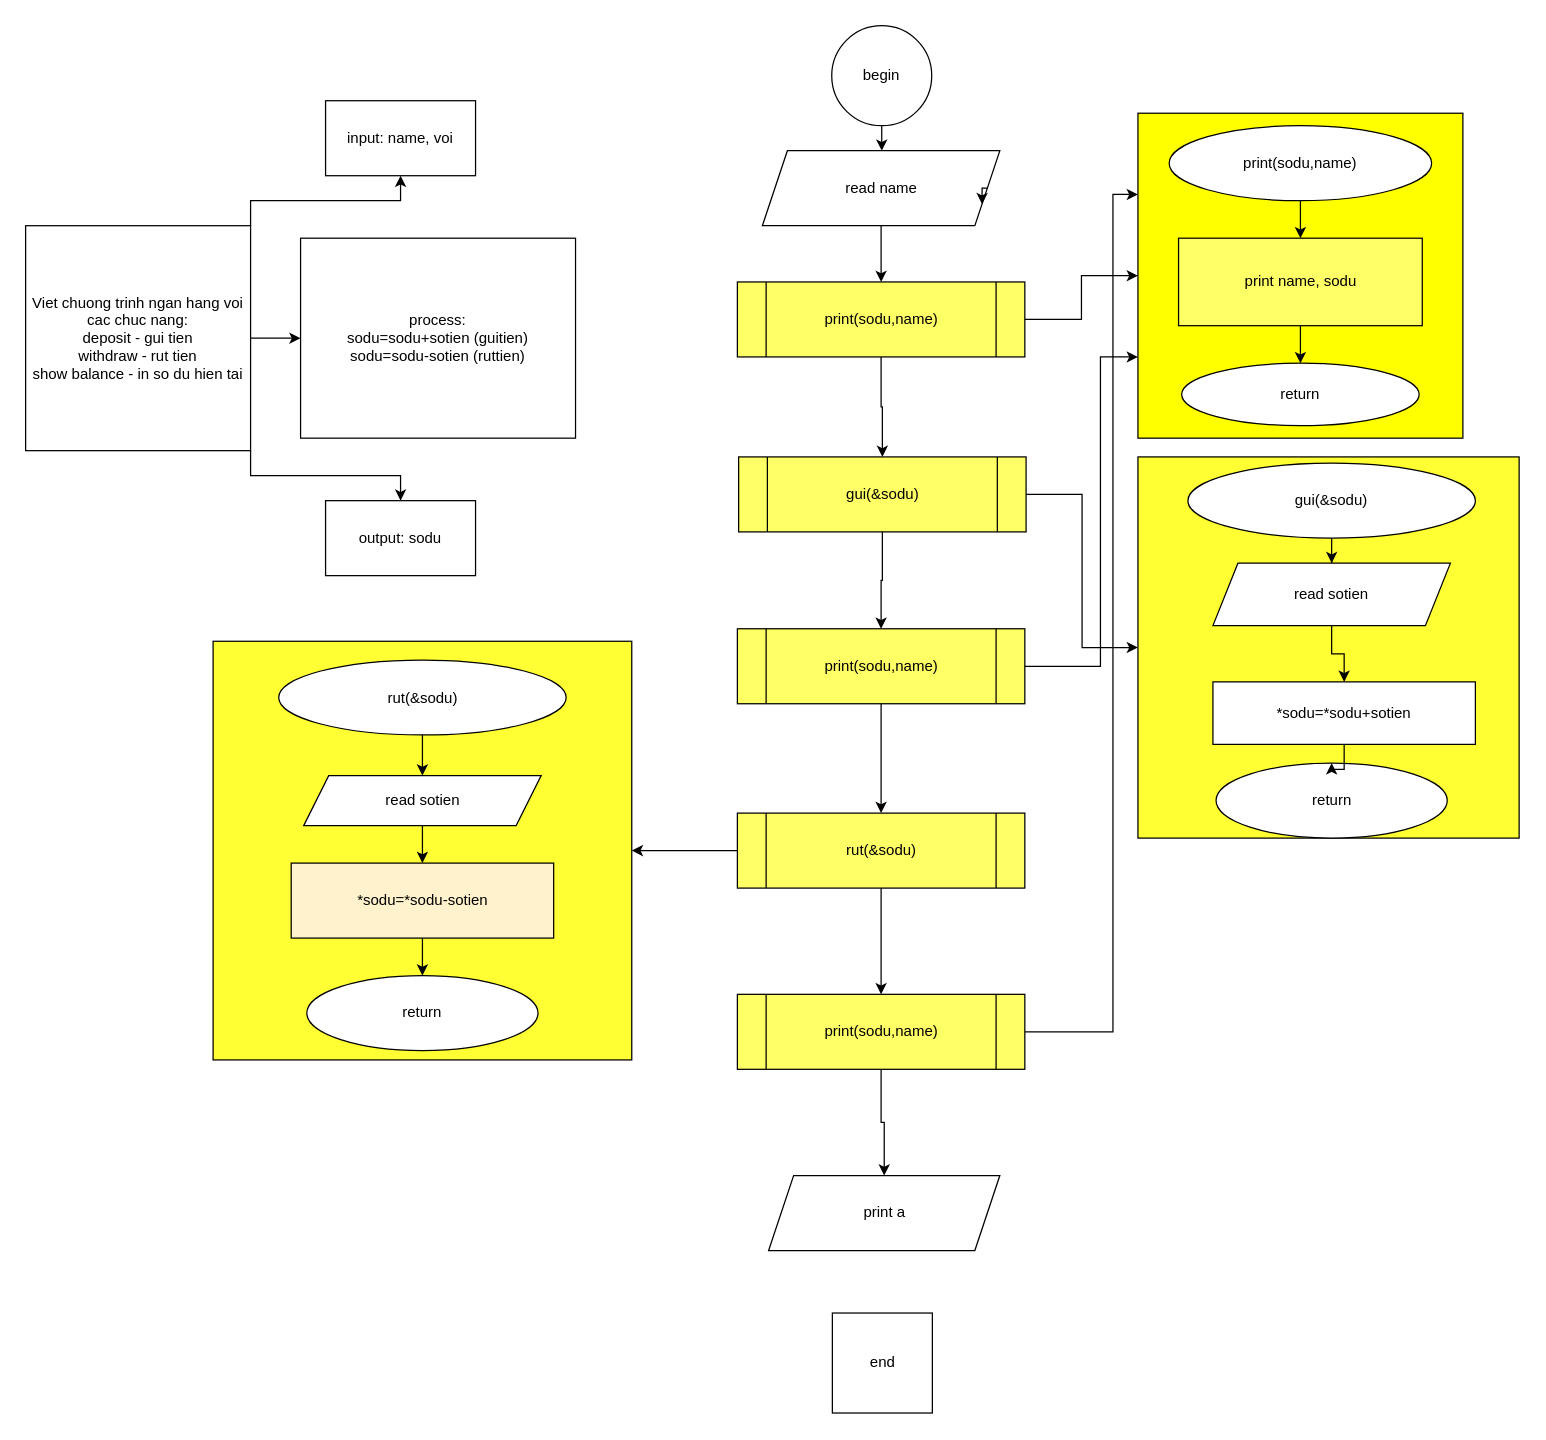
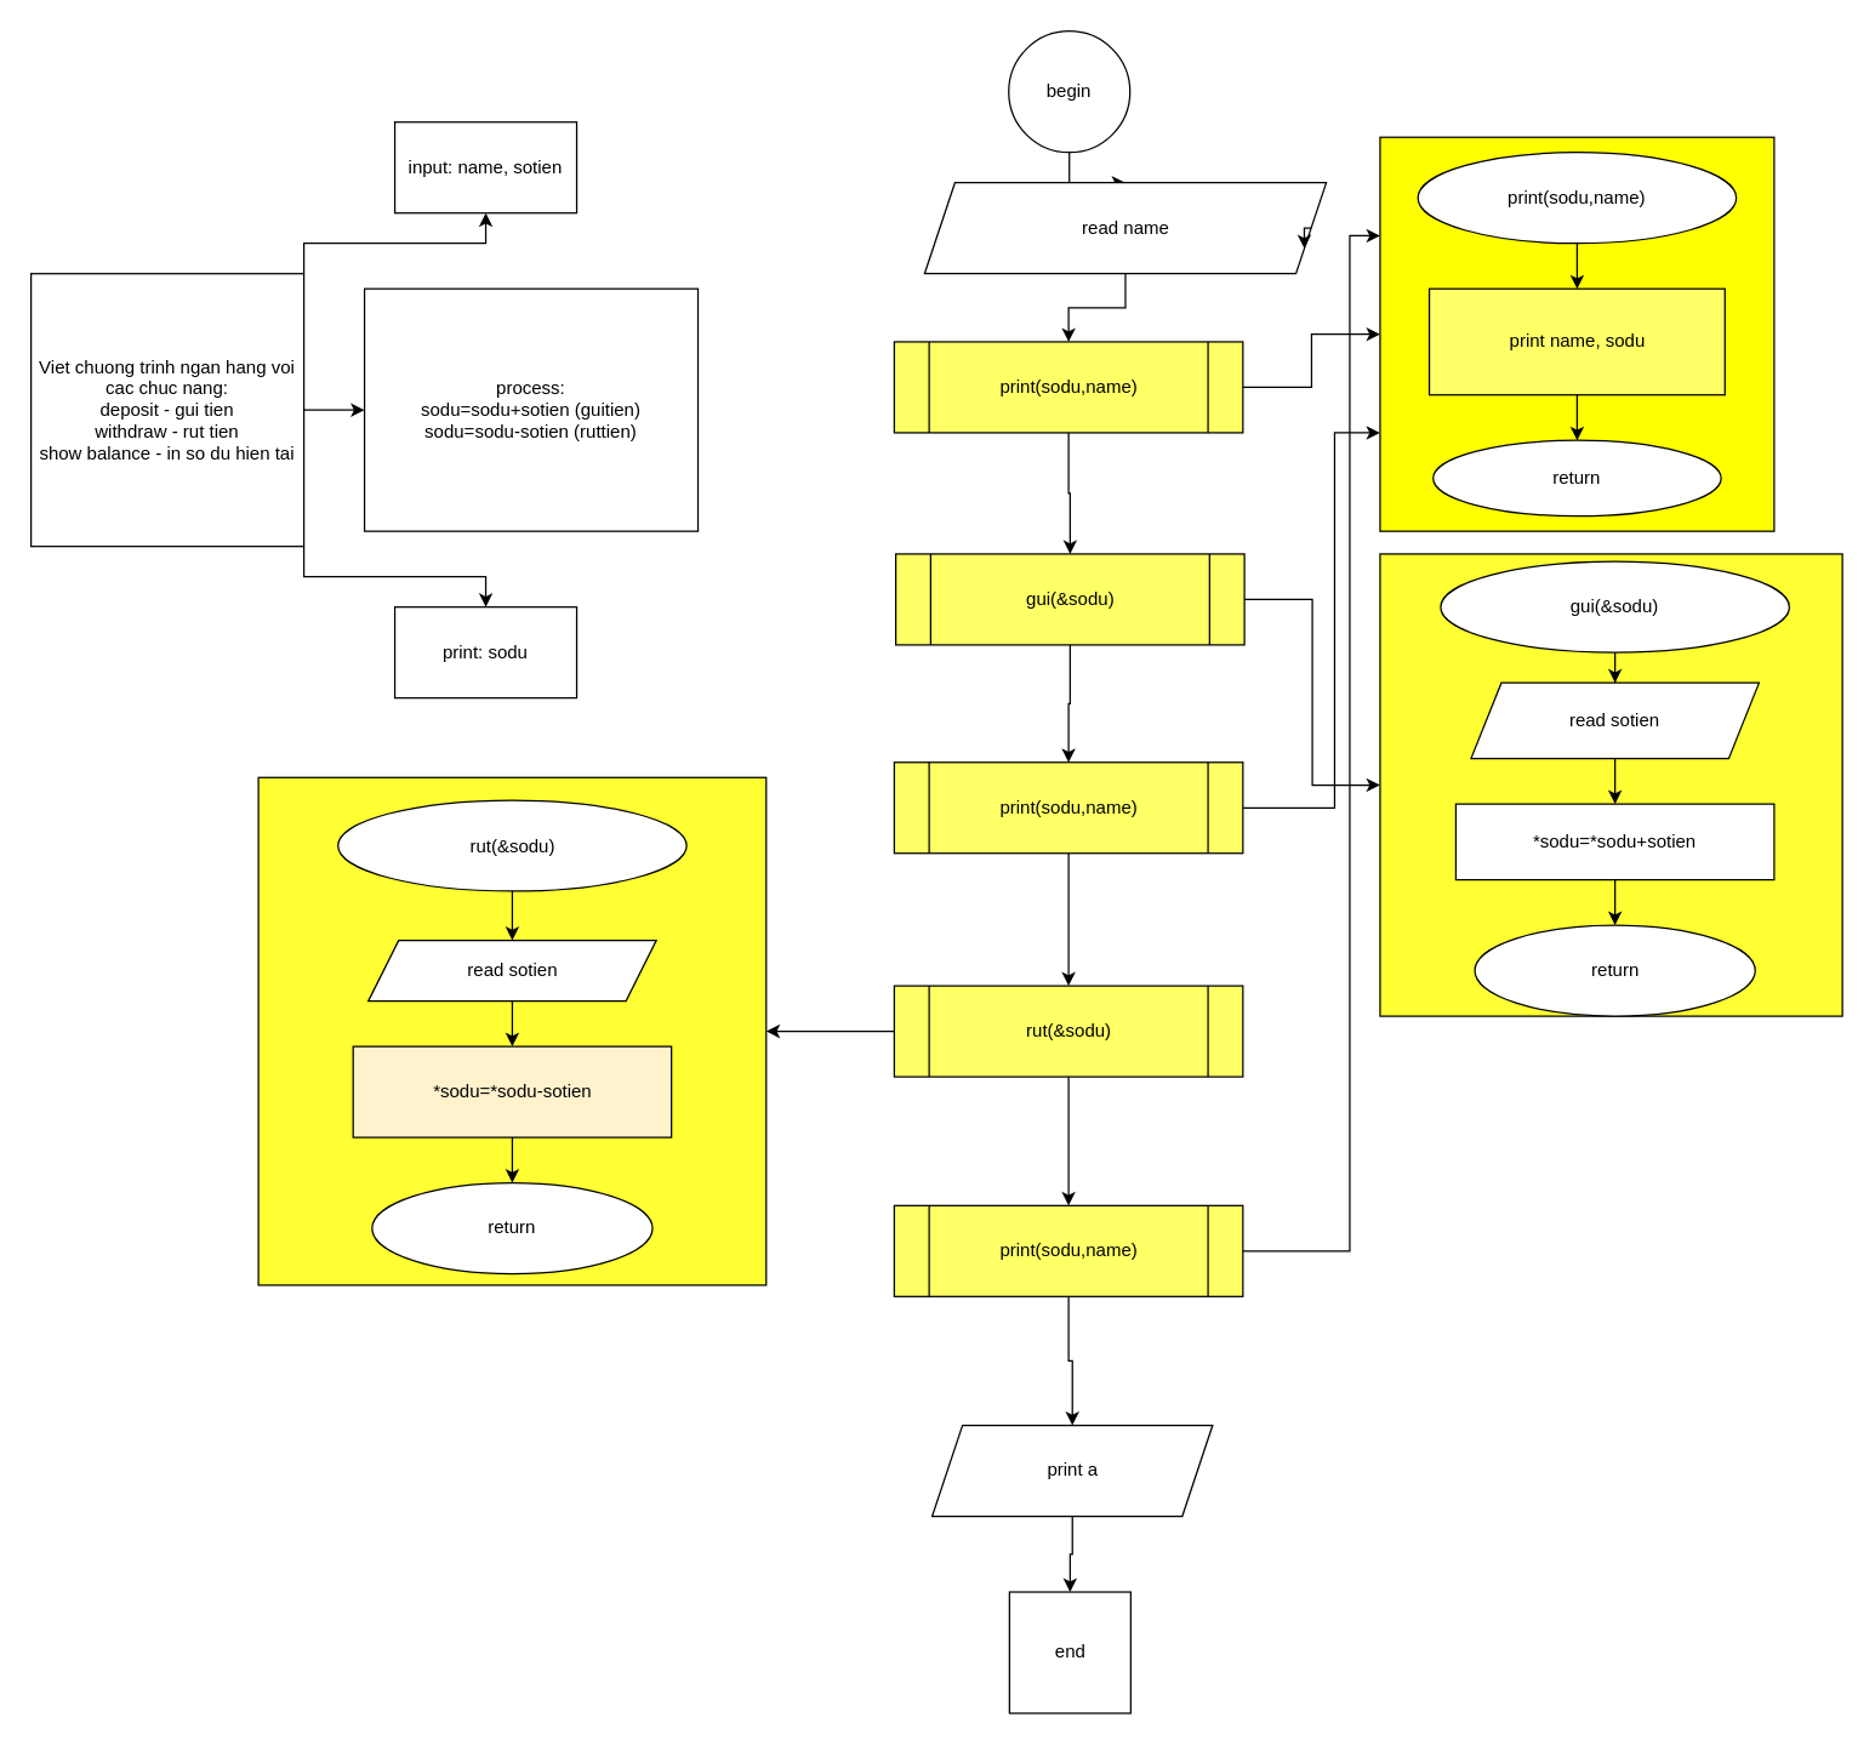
- <mxCell id="27" value="input: name, voi" style="rounded=0;whiteSpace=wrap;html=1;" parent="1" vertex="1"><mxGeometry x="260" y="80" width="120" height="60" as="geometry" /></mxCell>
+ <mxCell id="27" value="input: name, sotien" style="rounded=0;whiteSpace=wrap;html=1;" parent="1" vertex="1"><mxGeometry x="260" y="80" width="120" height="60" as="geometry" /></mxCell>
- <mxCell id="31" value="read name" style="shape=parallelogram;perimeter=parallelogramPerimeter;whiteSpace=wrap;html=1;fixedSize=1;" parent="1" vertex="1"><mxGeometry x="609.5" y="120" width="190" height="60" as="geometry" /></mxCell>
+ <mxCell id="31" value="read name" style="shape=parallelogram;perimeter=parallelogramPerimeter;whiteSpace=wrap;html=1;fixedSize=1;" parent="1" vertex="1"><mxGeometry x="609.5" y="120" width="265" height="60" as="geometry" /></mxCell>
- <mxCell id="29" value="output: sodu" style="rounded=0;whiteSpace=wrap;html=1;" parent="1" vertex="1"><mxGeometry x="260" y="400" width="120" height="60" as="geometry" /></mxCell>
+ <mxCell id="29" value="print: sodu" style="rounded=0;whiteSpace=wrap;html=1;" parent="1" vertex="1"><mxGeometry x="260" y="400" width="120" height="60" as="geometry" /></mxCell>
- <mxCell id="22" value="*sodu=*sodu+sotien" style="rounded=0;whiteSpace=wrap;html=1;" parent="1" vertex="1"><mxGeometry x="970" y="545" width="210" height="50" as="geometry" /></mxCell>
+ <mxCell id="22" value="*sodu=*sodu+sotien" style="rounded=0;whiteSpace=wrap;html=1;" parent="1" vertex="1"><mxGeometry x="960" y="530" width="210" height="50" as="geometry" /></mxCell>
+ <mxCell id="15" style="edgeStyle=orthogonalEdgeStyle;rounded=0;orthogonalLoop=1;jettySize=auto;html=1;entryX=0.5;entryY=0;entryDx=0;entryDy=0;" parent="1" source="16" target="4" edge="1"><mxGeometry relative="1" as="geometry" /></mxCell>
